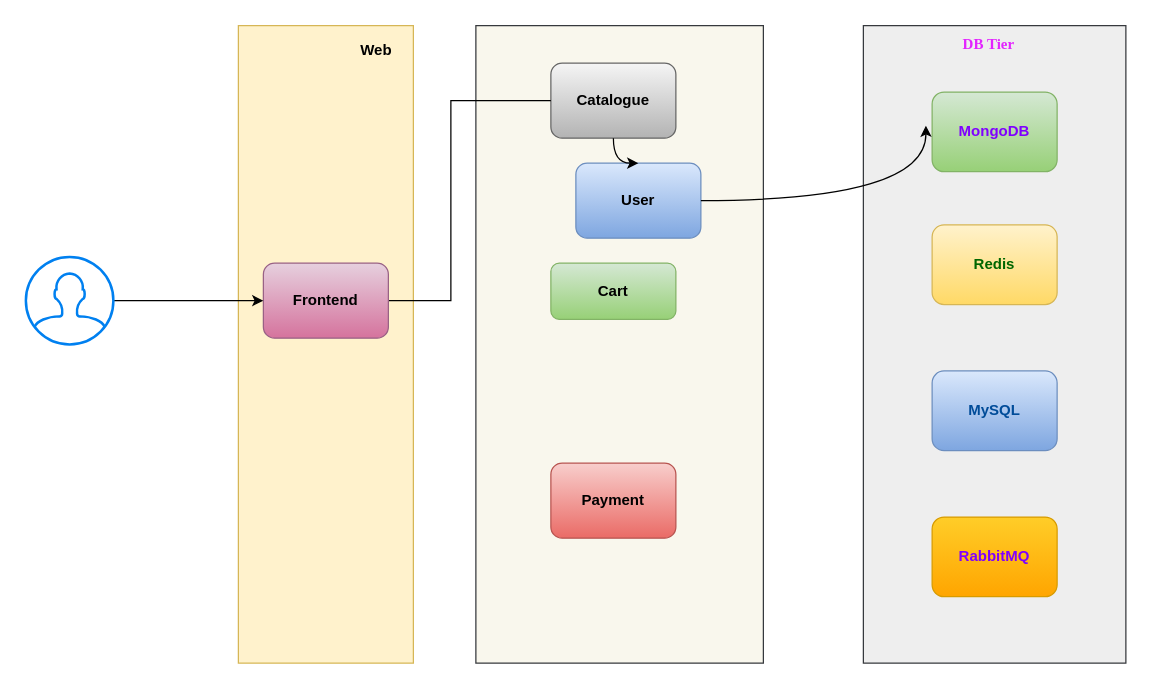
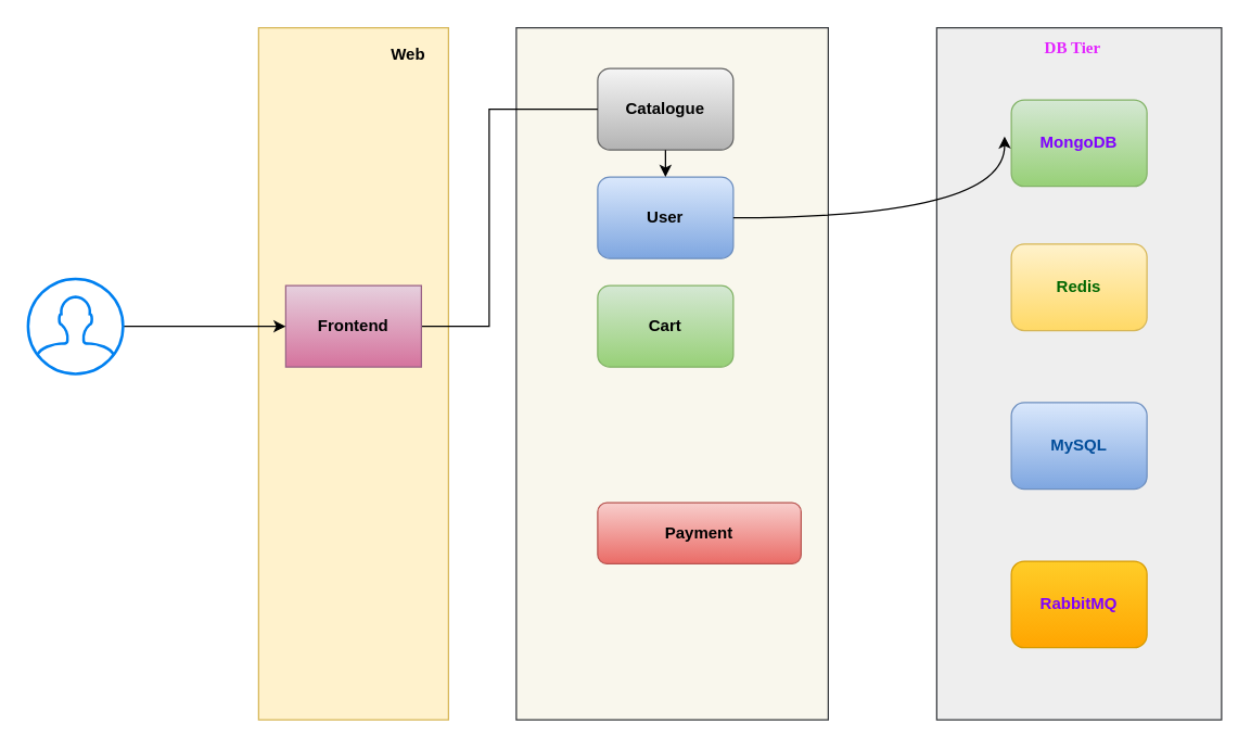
- <mxCell id="5" value="&lt;b&gt;User&lt;/b&gt;" style="rounded=1;whiteSpace=wrap;html=1;fillColor=#dae8fc;gradientColor=#7ea6e0;strokeColor=#6c8ebf;" parent="1" vertex="1"><mxGeometry x="460" y="130" width="100" height="60" as="geometry" /></mxCell>
+ <mxCell id="5" value="&lt;b&gt;User&lt;/b&gt;" style="rounded=1;whiteSpace=wrap;html=1;fillColor=#dae8fc;gradientColor=#7ea6e0;strokeColor=#6c8ebf;" parent="1" vertex="1"><mxGeometry x="440" y="130" width="100" height="60" as="geometry" /></mxCell>
- <mxCell id="6" value="&lt;b&gt;Cart&lt;/b&gt;" style="rounded=1;whiteSpace=wrap;html=1;fillColor=#d5e8d4;gradientColor=#97d077;strokeColor=#82b366;" parent="1" vertex="1"><mxGeometry x="440" y="210" width="100" height="45" as="geometry" /></mxCell>
+ <mxCell id="6" value="&lt;b&gt;Cart&lt;/b&gt;" style="rounded=1;whiteSpace=wrap;html=1;fillColor=#d5e8d4;gradientColor=#97d077;strokeColor=#82b366;" parent="1" vertex="1"><mxGeometry x="440" y="210" width="100" height="60" as="geometry" /></mxCell>
- <mxCell id="9" value="&lt;b&gt;Frontend&lt;/b&gt;" style="rounded=1;whiteSpace=wrap;html=1;fillColor=#e6d0de;gradientColor=#d5739d;strokeColor=#996185;" parent="1" vertex="1"><mxGeometry x="210" y="210" width="100" height="60" as="geometry" /></mxCell>
+ <mxCell id="9" value="&lt;b&gt;Frontend&lt;/b&gt;" style="whiteSpace=wrap;html=1;fillColor=#e6d0de;gradientColor=#d5739d;strokeColor=#996185;rounded=0;" parent="1" vertex="1"><mxGeometry x="210" y="210" width="100" height="60" as="geometry" /></mxCell>
- <mxCell id="7" value="&lt;b&gt;Payment&lt;/b&gt;" style="rounded=1;whiteSpace=wrap;html=1;fillColor=#f8cecc;gradientColor=#ea6b66;strokeColor=#b85450;" parent="1" vertex="1"><mxGeometry x="440" y="370" width="100" height="60" as="geometry" /></mxCell>
+ <mxCell id="7" value="&lt;b&gt;Payment&lt;/b&gt;" style="rounded=1;whiteSpace=wrap;html=1;fillColor=#f8cecc;gradientColor=#ea6b66;strokeColor=#b85450;" parent="1" vertex="1"><mxGeometry x="440" y="370" width="150" height="45" as="geometry" /></mxCell>
